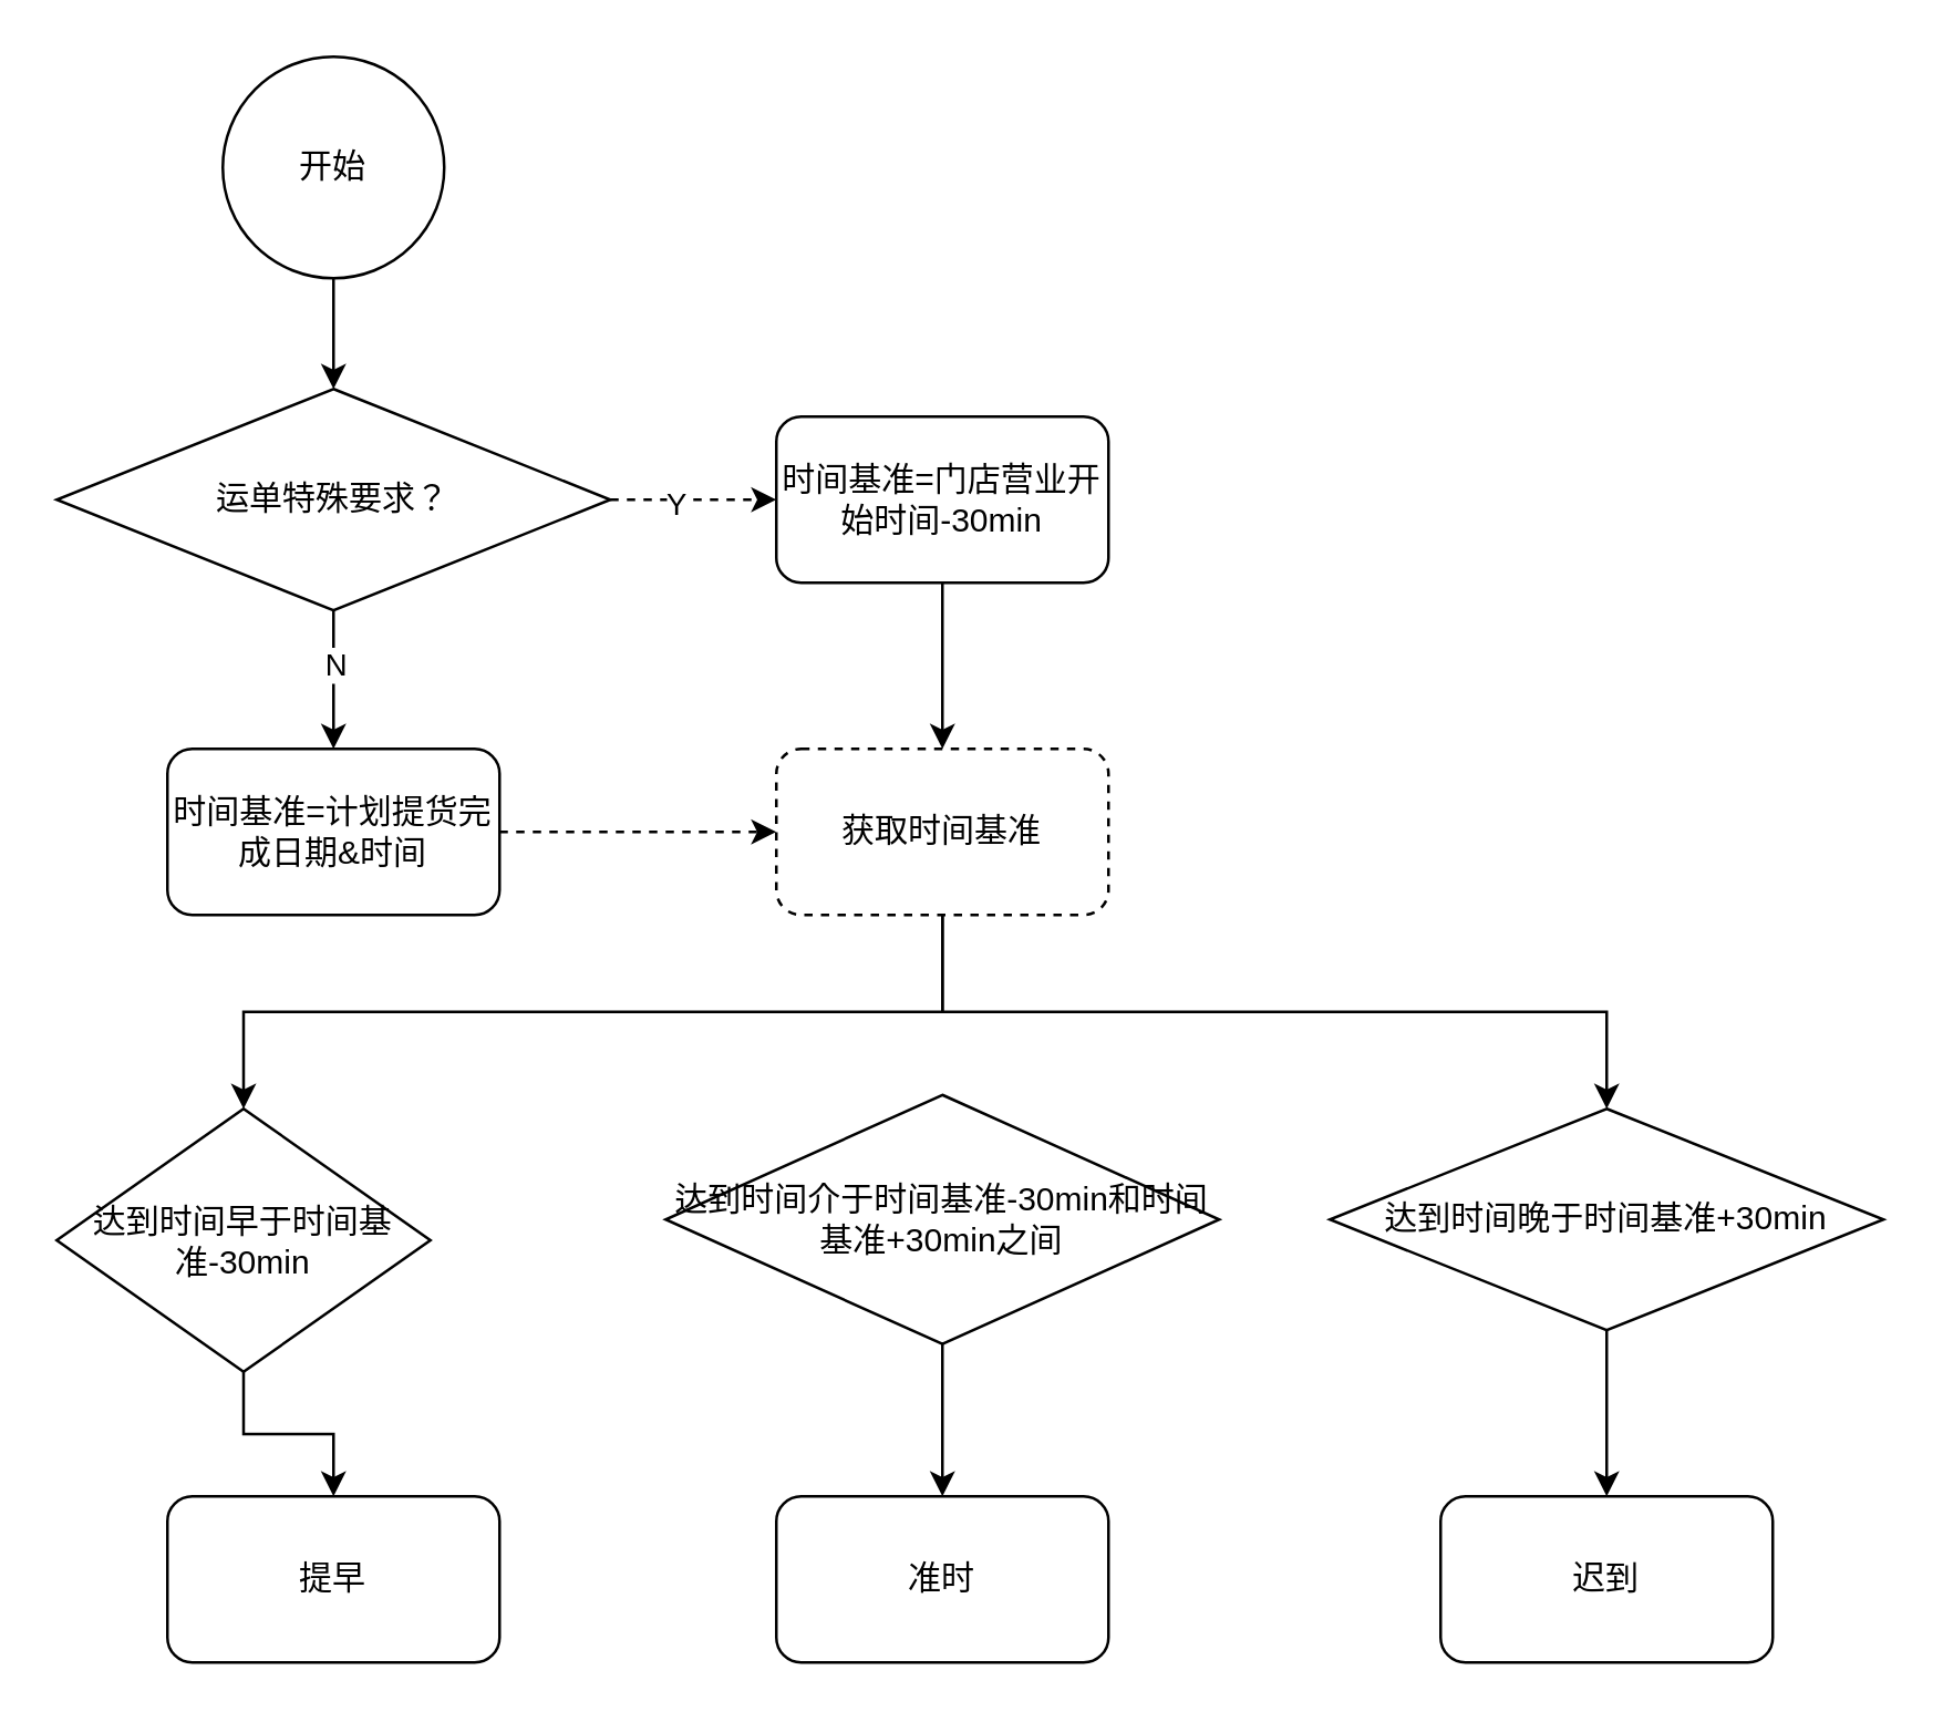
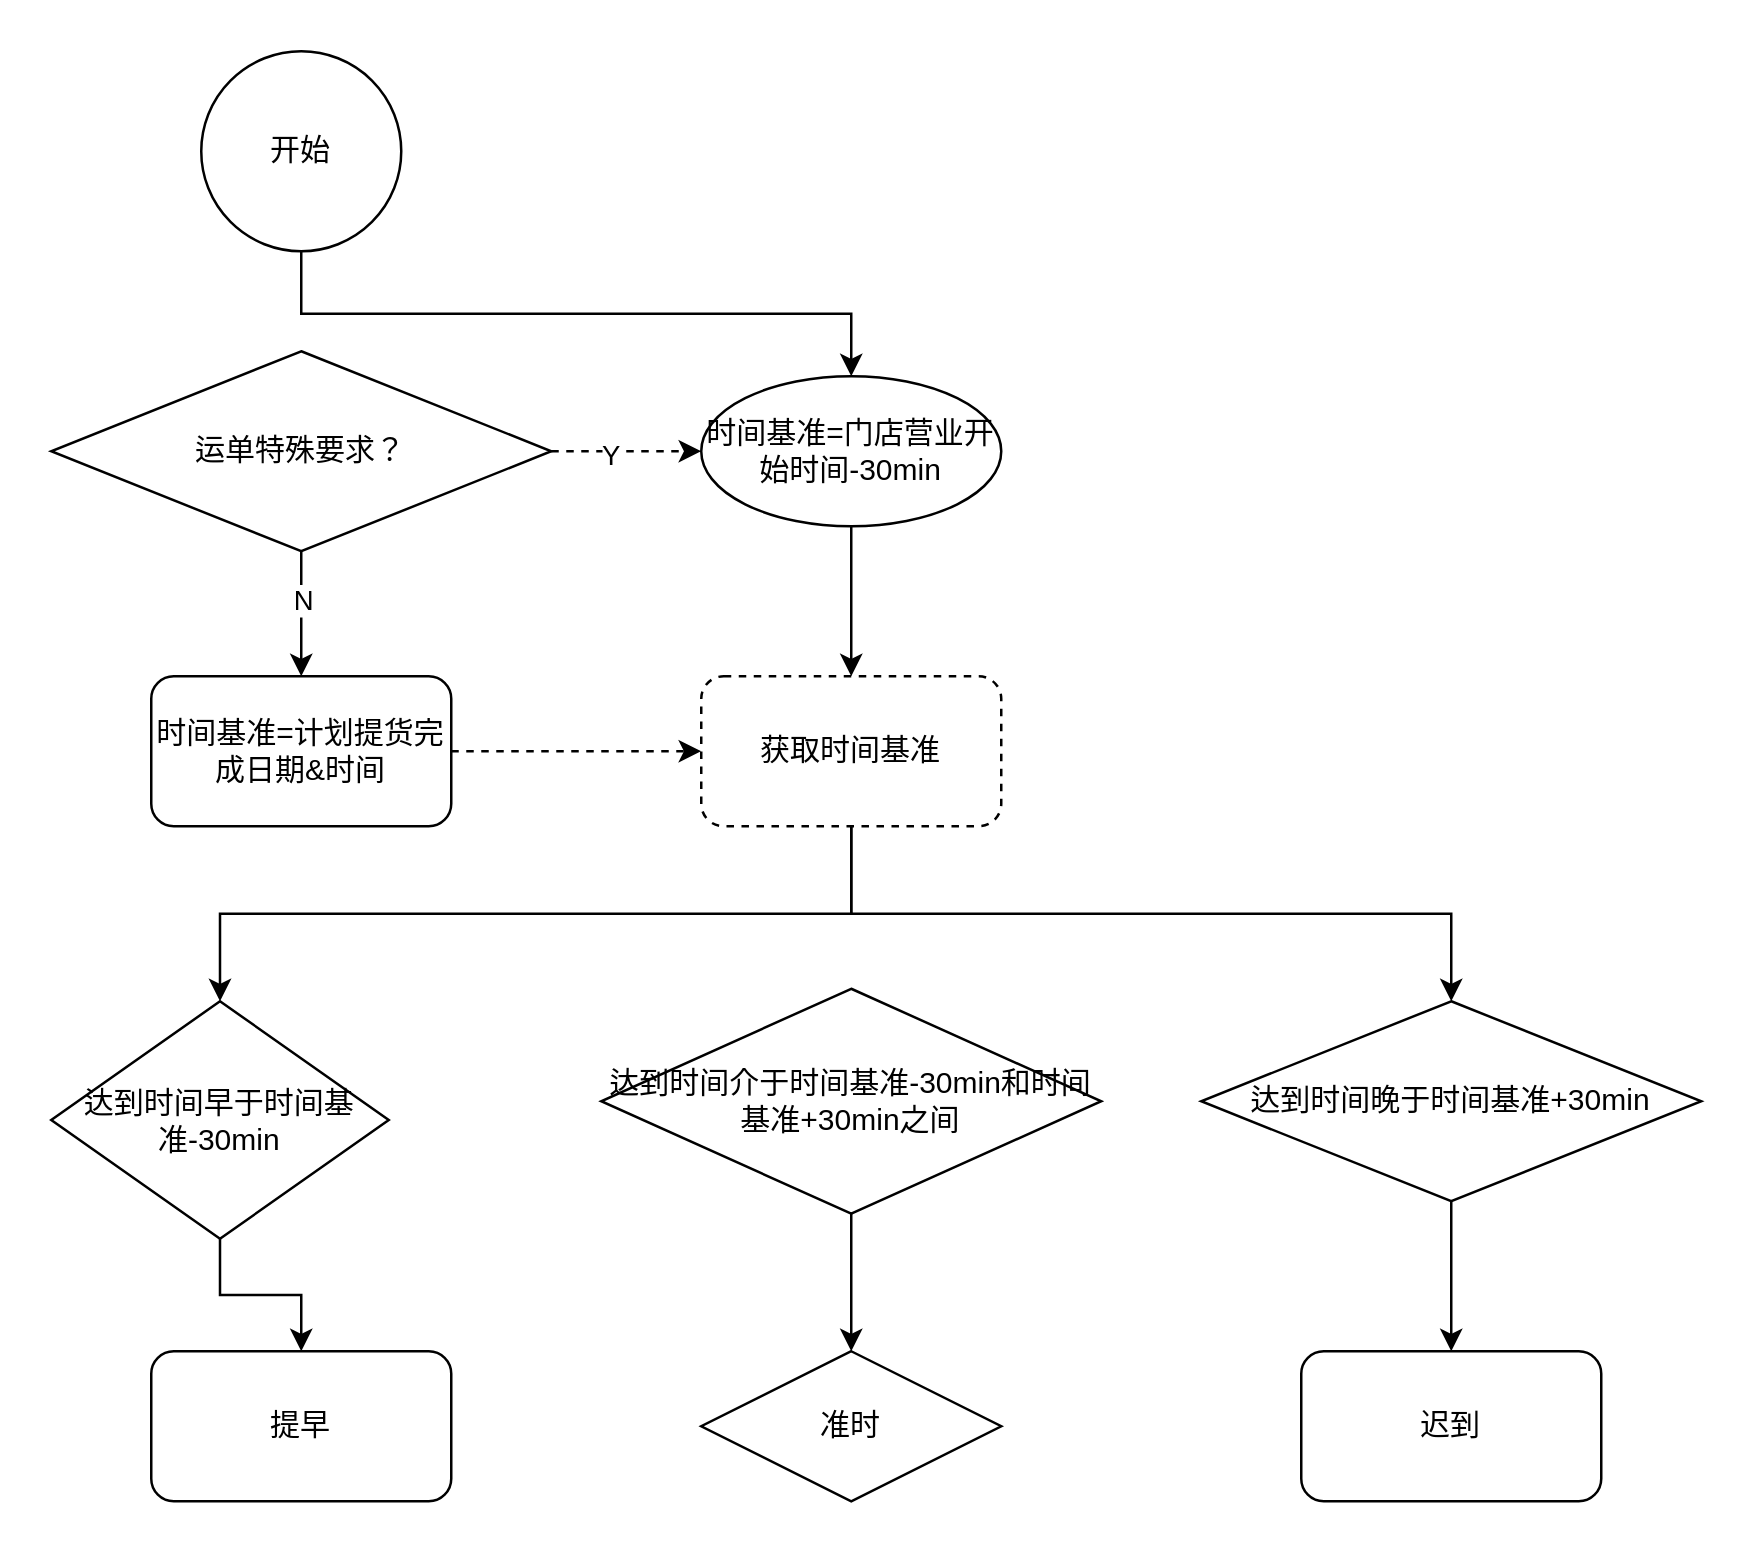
- <mxCell id="2" style="edgeStyle=orthogonalEdgeStyle;rounded=0;orthogonalLoop=1;jettySize=auto;html=1;exitX=0.5;exitY=1;exitDx=0;exitDy=0;" edge="1" parent="1" source="3" target="8"><mxGeometry relative="1" as="geometry" /></mxCell>
+ <mxCell id="2" style="edgeStyle=orthogonalEdgeStyle;rounded=0;orthogonalLoop=1;jettySize=auto;html=1;exitX=0.5;exitY=1;exitDx=0;exitDy=0;" edge="1" parent="1" source="3" target="12"><mxGeometry relative="1" as="geometry" /></mxCell>
- <mxCell id="12" value="时间基准=门店营业开始时间-30min" style="rounded=1;whiteSpace=wrap;html=1;" vertex="1" parent="1"><mxGeometry x="280" y="150" width="120" height="60" as="geometry" /></mxCell>
+ <mxCell id="12" value="时间基准=门店营业开始时间-30min" style="ellipse;whiteSpace=wrap;html=1;" vertex="1" parent="1"><mxGeometry x="280" y="150" width="120" height="60" as="geometry" /></mxCell>
- <mxCell id="20" value="准时" style="rounded=1;whiteSpace=wrap;html=1;" vertex="1" parent="1"><mxGeometry x="280" y="540" width="120" height="60" as="geometry" /></mxCell>
+ <mxCell id="20" value="准时" style="rhombus;whiteSpace=wrap;html=1;" vertex="1" parent="1"><mxGeometry x="280" y="540" width="120" height="60" as="geometry" /></mxCell>
